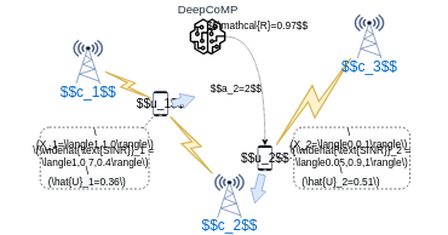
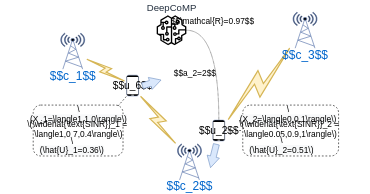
- <mxCell id="7" value="$$u_1$$" style="verticalAlign=middle;verticalLabelPosition=middle;labelPosition=center;align=center;html=1;outlineConnect=0;strokeColor=#6881B3;gradientColor=none;gradientDirection=north;strokeWidth=2;shape=mxgraph.networks.mobile;fillColor=#000000;fontSize=17;" parent="1" vertex="1"><mxGeometry x="210" y="125" width="20" height="35" as="geometry" /></mxCell>
+ <mxCell id="7" value="$$u_6$$" style="verticalAlign=middle;verticalLabelPosition=middle;labelPosition=center;align=center;html=1;outlineConnect=0;strokeColor=#6881B3;gradientColor=none;gradientDirection=north;strokeWidth=2;shape=mxgraph.networks.mobile;fillColor=#000000;fontSize=17;" parent="1" vertex="1"><mxGeometry x="210" y="125" width="20" height="35" as="geometry" /></mxCell>
- <mxCell id="23" value="$$a_2=2$$" style="endArrow=classic;html=1;strokeWidth=1;fontSize=14;fillColor=#ffe6cc;edgeStyle=orthogonalEdgeStyle;curved=1;labelBackgroundColor=none;dashed=1;dashPattern=1 1;" parent="1" source="22" target="6" edge="1"><mxGeometry x="0.235" y="-40" width="50" height="50" relative="1" as="geometry"><mxPoint x="270.302" y="60" as="sourcePoint" /><mxPoint x="230.029" y="175" as="targetPoint" /><mxPoint as="offset" /></mxGeometry></mxCell>
+ <mxCell id="23" value="$$a_2=2$$" style="endArrow=none;html=1;strokeWidth=1;fontSize=14;fillColor=#ffe6cc;edgeStyle=orthogonalEdgeStyle;curved=1;labelBackgroundColor=none;dashed=1;dashPattern=1 1;" parent="1" source="22" target="6" edge="1"><mxGeometry x="0.235" y="-40" width="50" height="50" relative="1" as="geometry"><mxPoint x="270.302" y="60" as="sourcePoint" /><mxPoint x="230.029" y="175" as="targetPoint" /><mxPoint as="offset" /></mxGeometry></mxCell>
